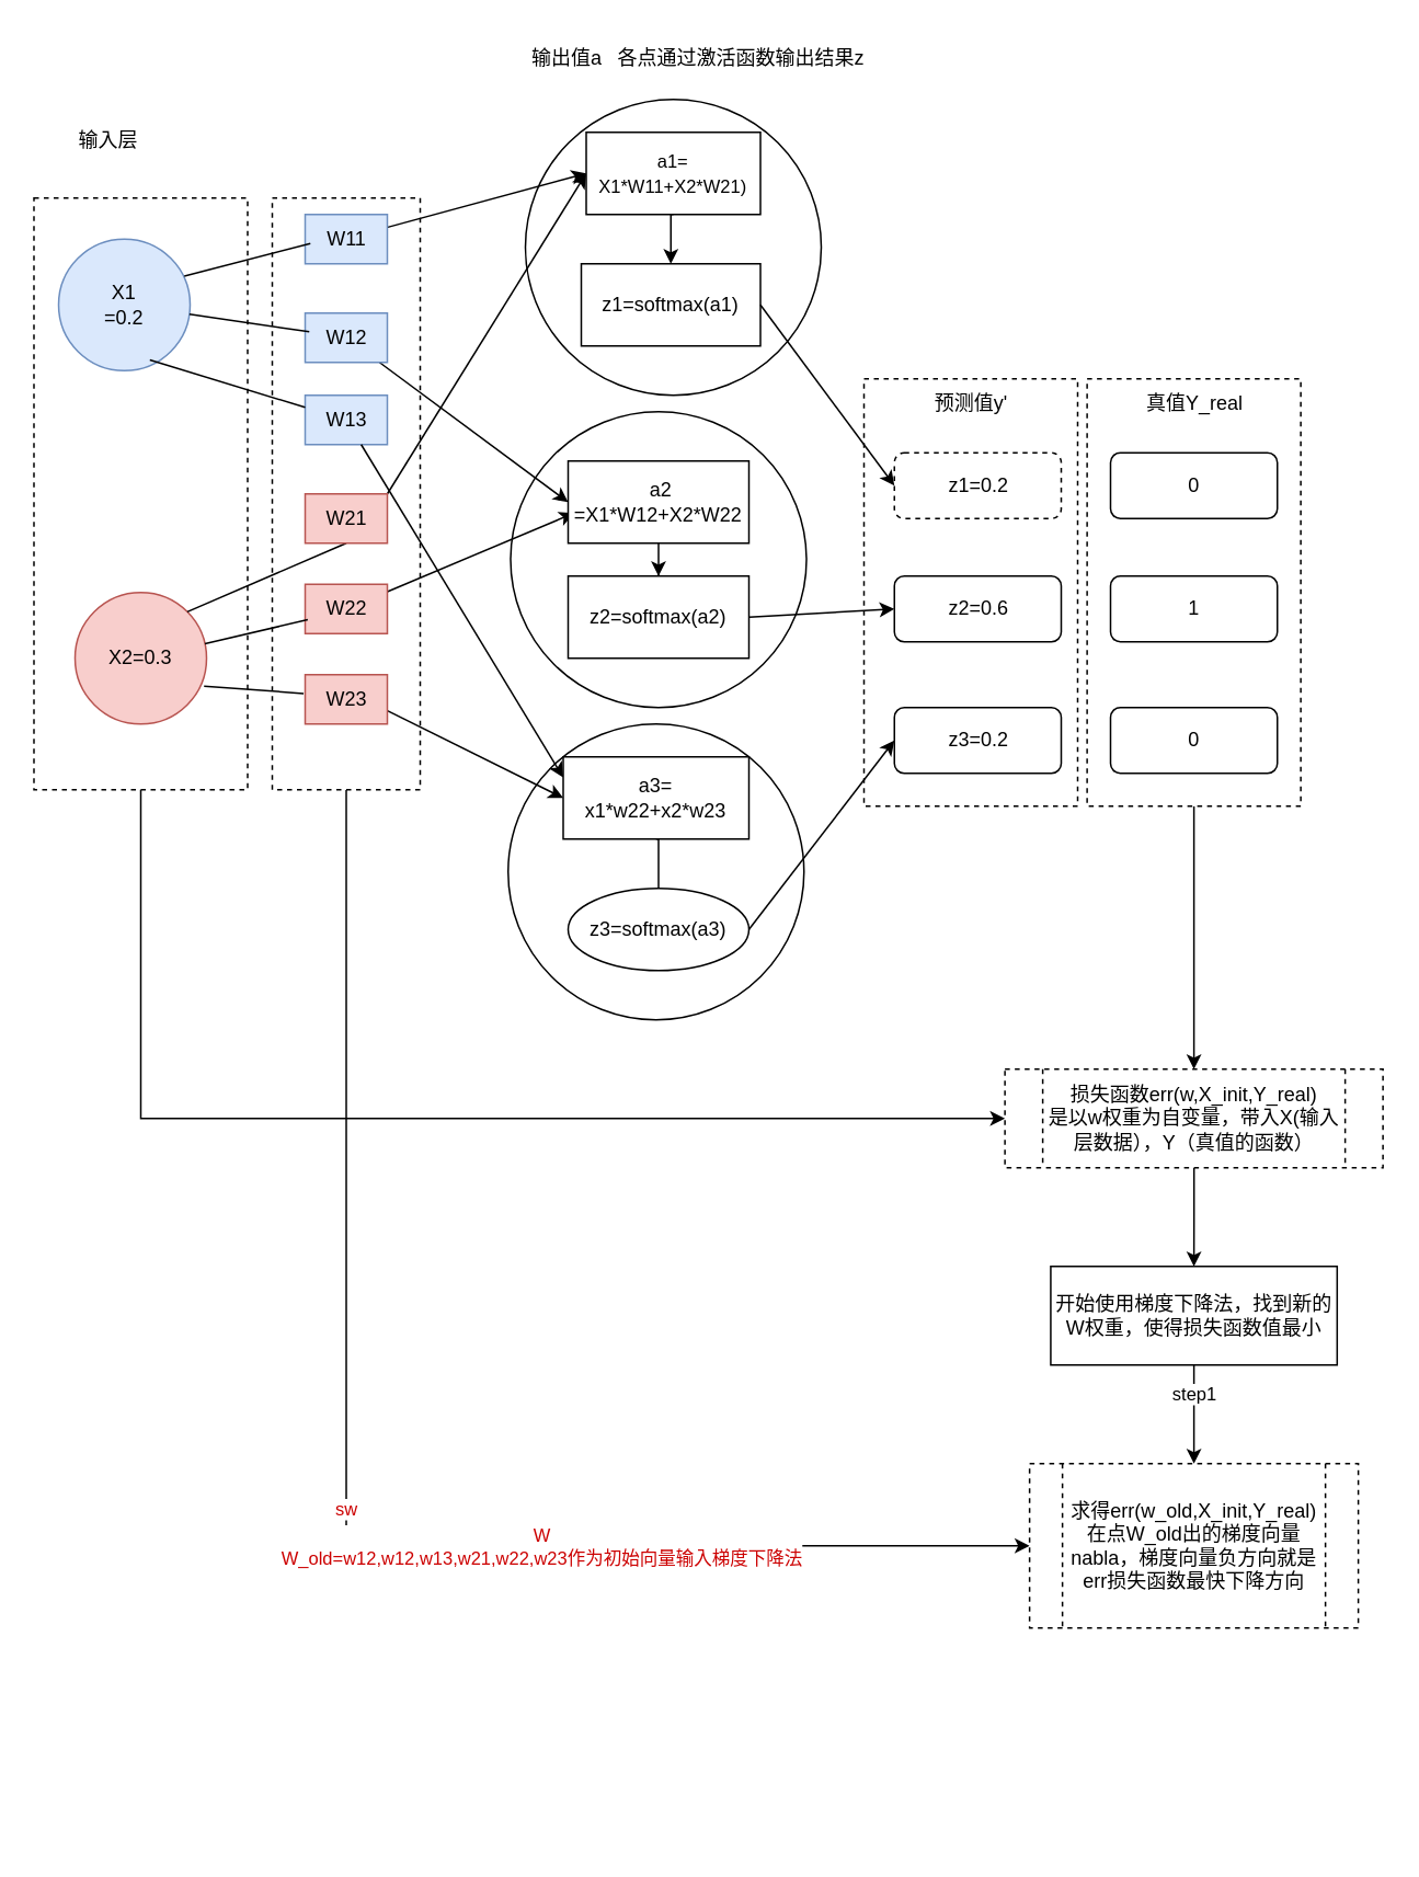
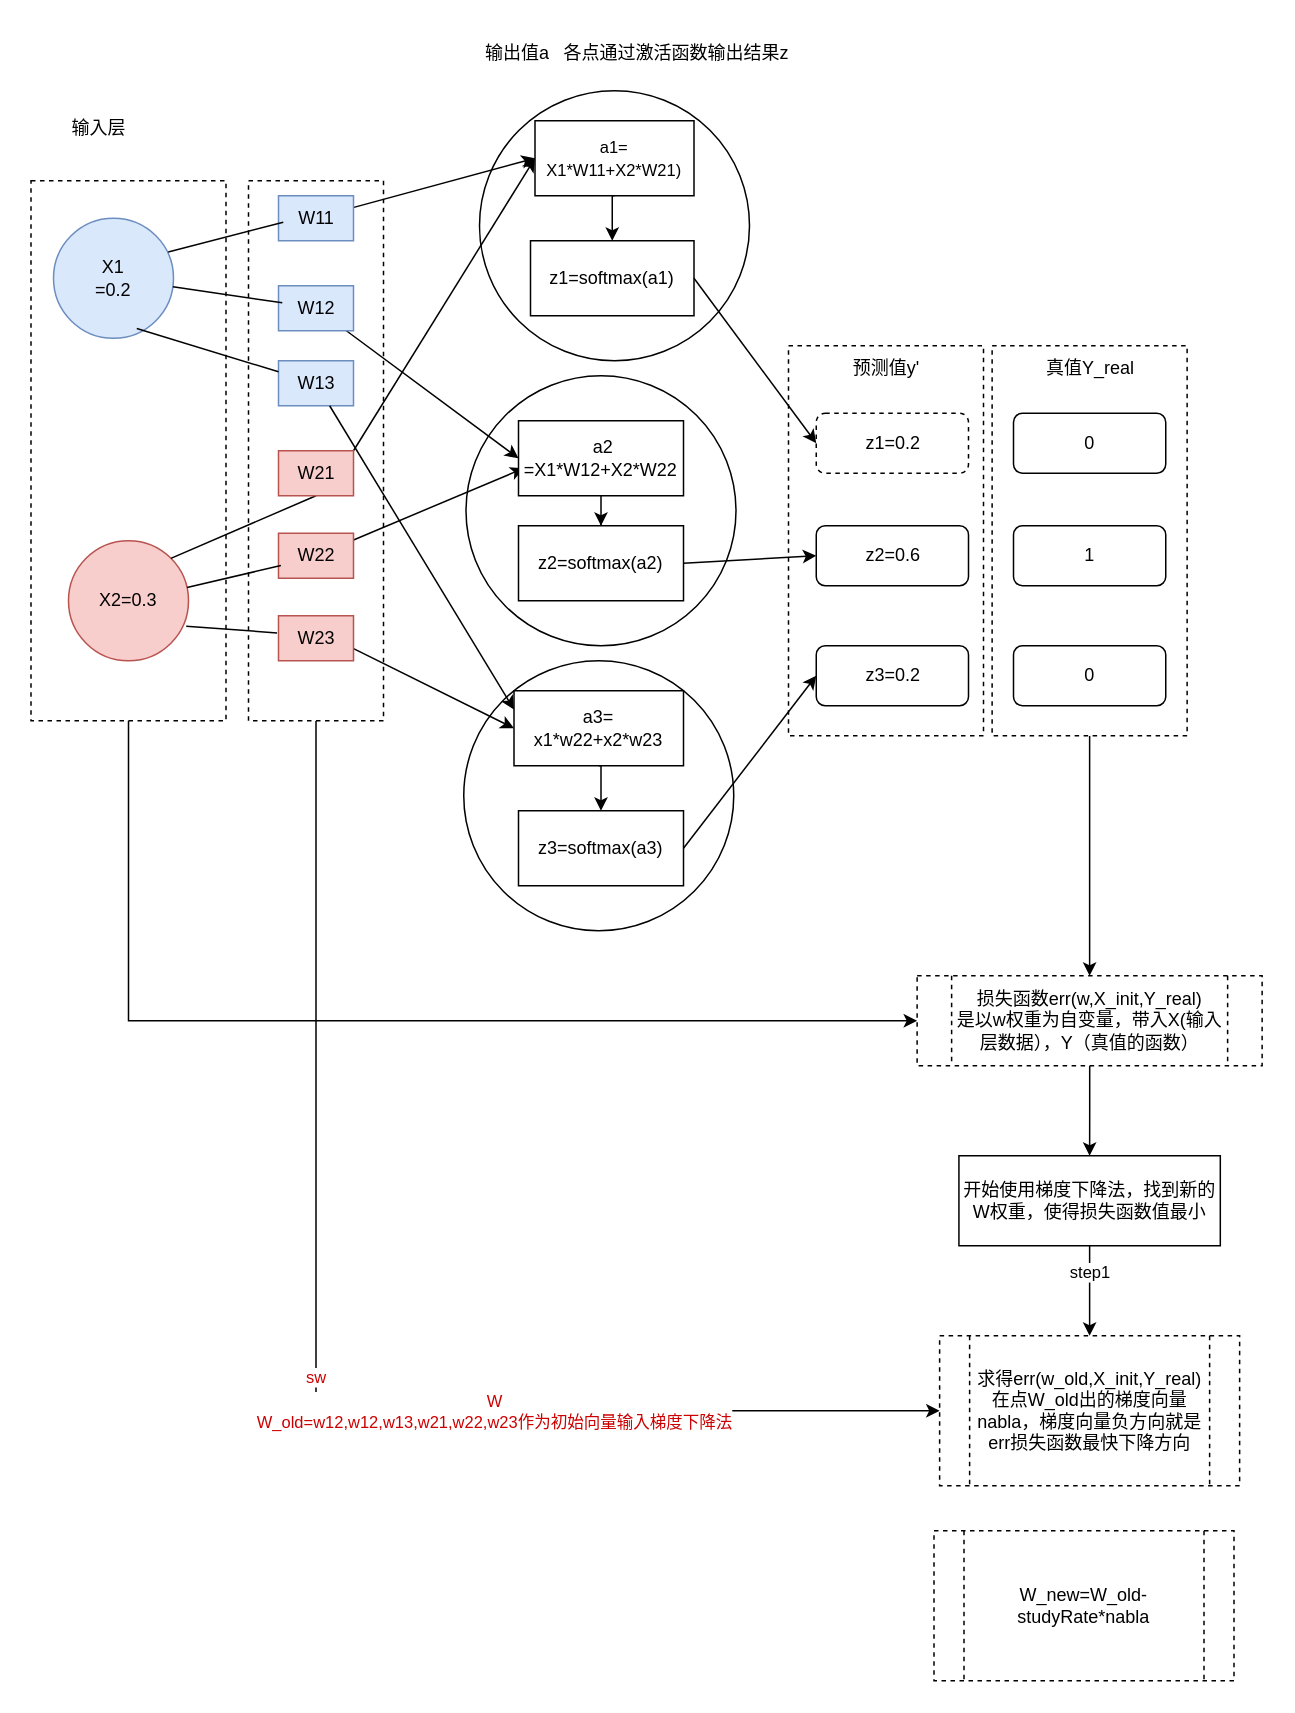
- <mxCell id="42" style="edgeStyle=orthogonalEdgeStyle;rounded=0;orthogonalLoop=1;jettySize=auto;html=1;exitX=0.5;exitY=1;exitDx=0;exitDy=0;entryX=0.5;entryY=0;entryDx=0;entryDy=0;endArrow=none;" edge="1" parent="1" source="43" target="25"><mxGeometry relative="1" as="geometry" /></mxCell>
+ <mxCell id="42" style="edgeStyle=orthogonalEdgeStyle;rounded=0;orthogonalLoop=1;jettySize=auto;html=1;exitX=0.5;exitY=1;exitDx=0;exitDy=0;entryX=0.5;entryY=0;entryDx=0;entryDy=0;" edge="1" parent="1" source="43" target="25"><mxGeometry relative="1" as="geometry" /></mxCell>
- <mxCell id="25" value="z3=softmax(a3)" style="ellipse;whiteSpace=wrap;html=1;" vertex="1" parent="1"><mxGeometry x="345" y="540" width="110" height="50" as="geometry" /></mxCell>
+ <mxCell id="25" value="z3=softmax(a3)" style="rounded=0;whiteSpace=wrap;html=1;" vertex="1" parent="1"><mxGeometry x="345" y="540" width="110" height="50" as="geometry" /></mxCell>
+ <mxCell id="62" value="W_new=W_old-studyRate*nabla" style="shape=process;whiteSpace=wrap;html=1;backgroundOutline=1;dashed=1;" vertex="1" parent="1"><mxGeometry x="622" y="1020" width="200" height="100" as="geometry" /></mxCell>
